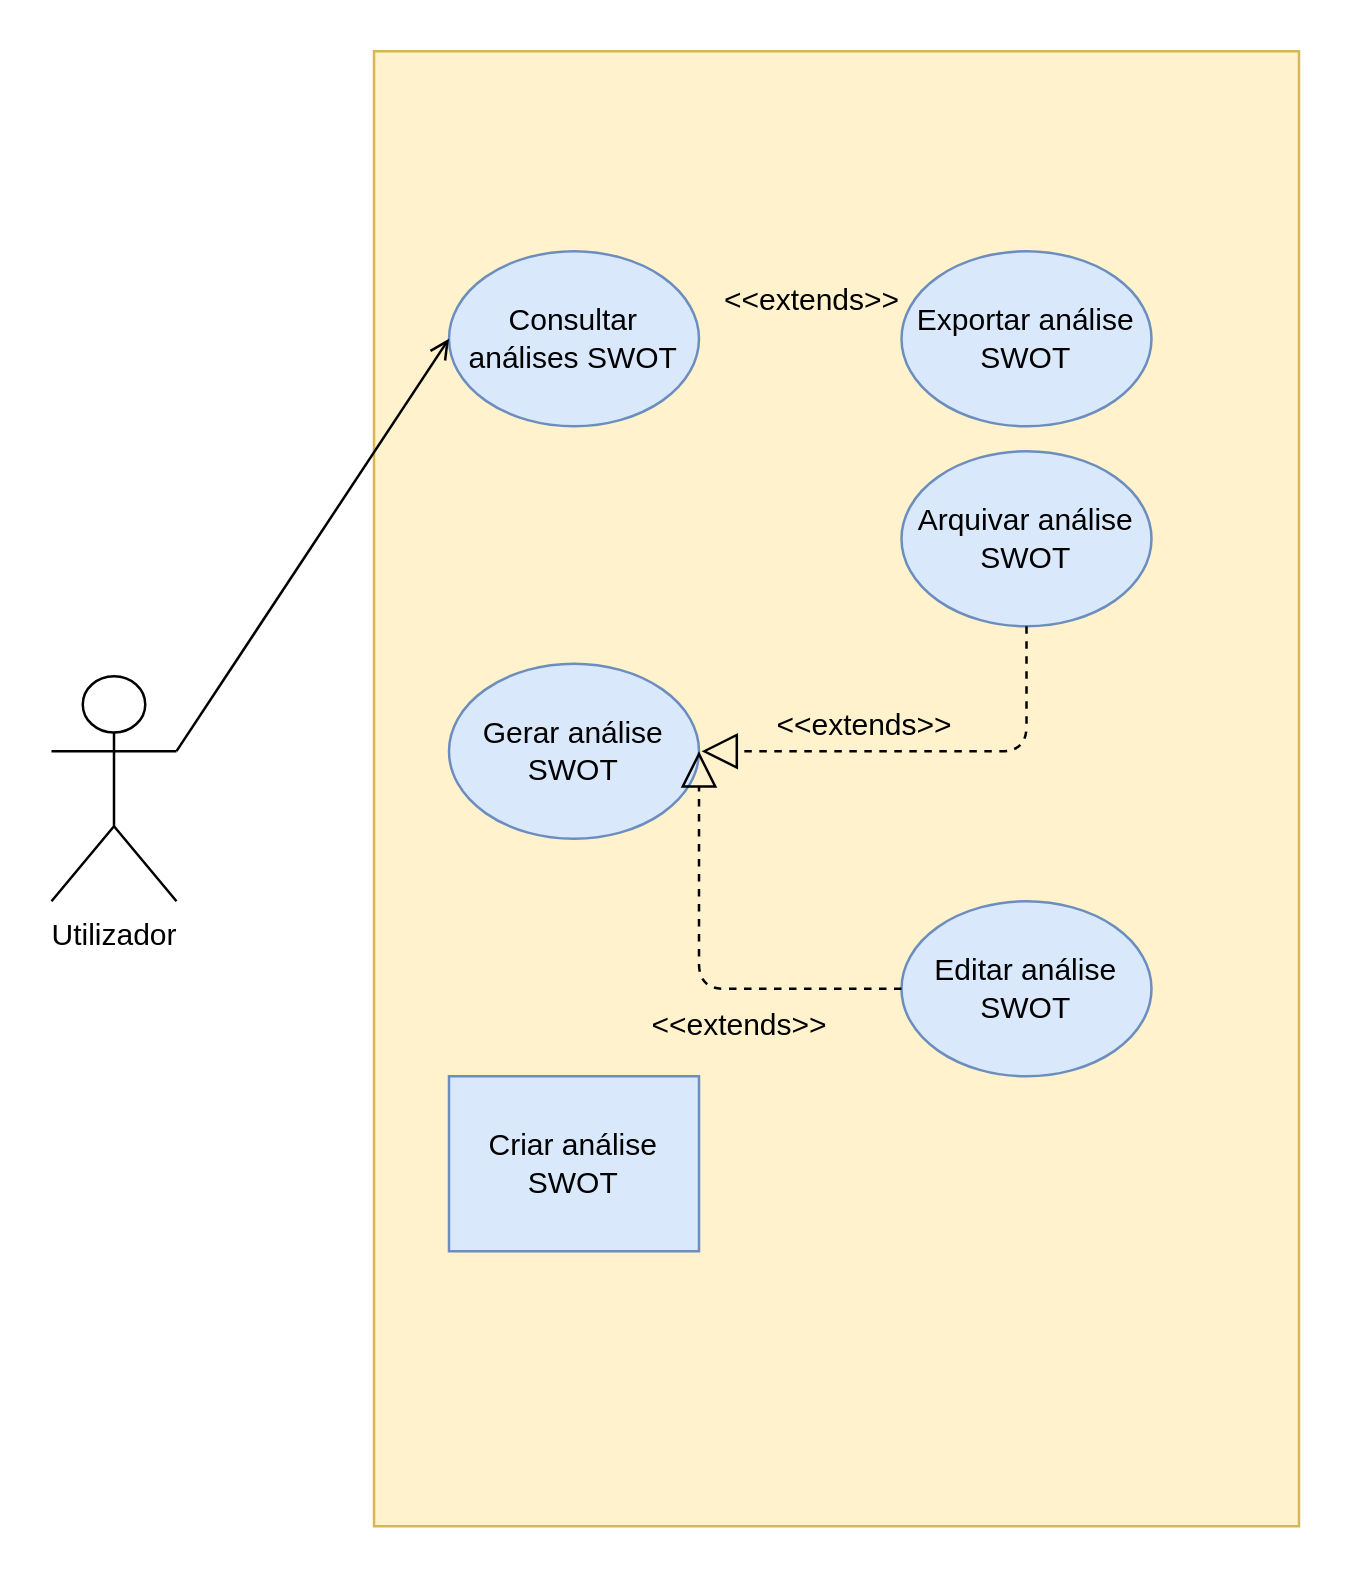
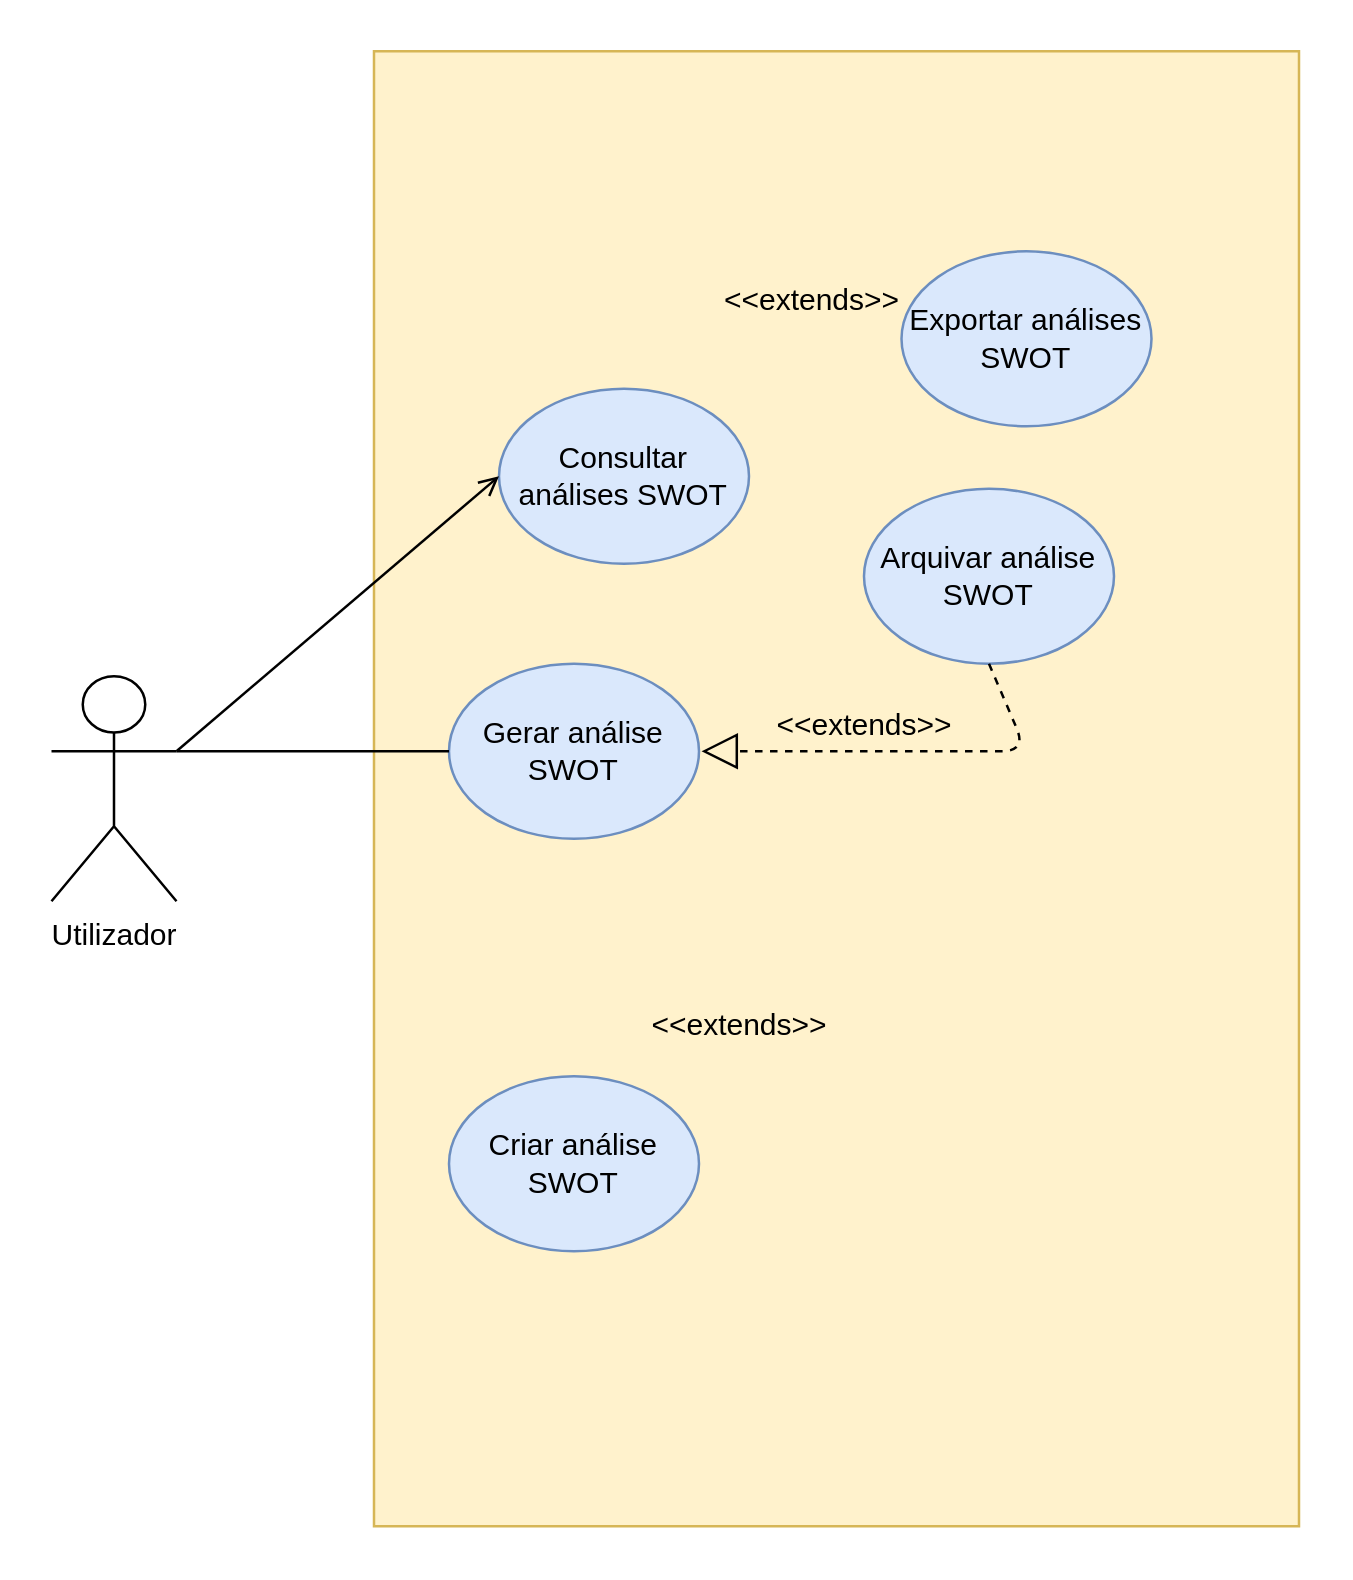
- <mxCell id="3" value="Consultar análises SWOT" style="ellipse;whiteSpace=wrap;html=1;fillColor=#dae8fc;strokeColor=#6c8ebf;" vertex="1" parent="1"><mxGeometry x="179" y="100" width="100" height="70" as="geometry" /></mxCell>
+ <mxCell id="3" value="Consultar análises SWOT" style="ellipse;whiteSpace=wrap;html=1;fillColor=#dae8fc;strokeColor=#6c8ebf;" vertex="1" parent="1"><mxGeometry x="199" y="155" width="100" height="70" as="geometry" /></mxCell>
- <mxCell id="15" value="Exportar análise&lt;br&gt;SWOT" style="ellipse;whiteSpace=wrap;html=1;fillColor=#dae8fc;strokeColor=#6c8ebf;" vertex="1" parent="1"><mxGeometry x="360" y="100" width="100" height="70" as="geometry" /></mxCell>
+ <mxCell id="15" value="Exportar análises&lt;br&gt;SWOT" style="ellipse;whiteSpace=wrap;html=1;fillColor=#dae8fc;strokeColor=#6c8ebf;" vertex="1" parent="1"><mxGeometry x="360" y="100" width="100" height="70" as="geometry" /></mxCell>
- <mxCell id="8" value="Arquivar análise SWOT" style="ellipse;whiteSpace=wrap;html=1;fillColor=#dae8fc;strokeColor=#6c8ebf;" vertex="1" parent="1"><mxGeometry x="360" y="180" width="100" height="70" as="geometry" /></mxCell>
+ <mxCell id="8" value="Arquivar análise SWOT" style="ellipse;whiteSpace=wrap;html=1;fillColor=#dae8fc;strokeColor=#6c8ebf;" vertex="1" parent="1"><mxGeometry x="345" y="195" width="100" height="70" as="geometry" /></mxCell>
+ <mxCell id="7" value="" style="endArrow=none;html=1;entryX=0;entryY=0.5;entryDx=0;entryDy=0;exitX=1;exitY=0.333;exitDx=0;exitDy=0;exitPerimeter=0;" edge="1" parent="1" source="4" target="6"><mxGeometry width="50" height="50" relative="1" as="geometry"><mxPoint x="70" y="380" as="sourcePoint" /><mxPoint x="120" y="330" as="targetPoint" /></mxGeometry></mxCell>
- <mxCell id="10" value="" style="endArrow=block;dashed=1;endFill=0;endSize=12;html=1;entryX=1;entryY=0.5;entryDx=0;entryDy=0;exitX=0;exitY=0.5;exitDx=0;exitDy=0;" edge="1" parent="1" source="9" target="6"><mxGeometry width="160" relative="1" as="geometry"><mxPoint x="280" y="370" as="sourcePoint" /><mxPoint x="440" y="370" as="targetPoint" /><Array as="points"><mxPoint x="279" y="395" /></Array></mxGeometry></mxCell>
- <mxCell id="9" value="Editar análise SWOT" style="ellipse;whiteSpace=wrap;html=1;fillColor=#dae8fc;strokeColor=#6c8ebf;" vertex="1" parent="1"><mxGeometry x="360" y="360" width="100" height="70" as="geometry" /></mxCell>
- <mxCell id="12" value="Criar análise SWOT" style="whiteSpace=wrap;html=1;fillColor=#dae8fc;strokeColor=#6c8ebf;rounded=0;" vertex="1" parent="1"><mxGeometry x="179" y="430" width="100" height="70" as="geometry" /></mxCell>
+ <mxCell id="12" value="Criar análise SWOT" style="ellipse;whiteSpace=wrap;html=1;fillColor=#dae8fc;strokeColor=#6c8ebf;" vertex="1" parent="1"><mxGeometry x="179" y="430" width="100" height="70" as="geometry" /></mxCell>
